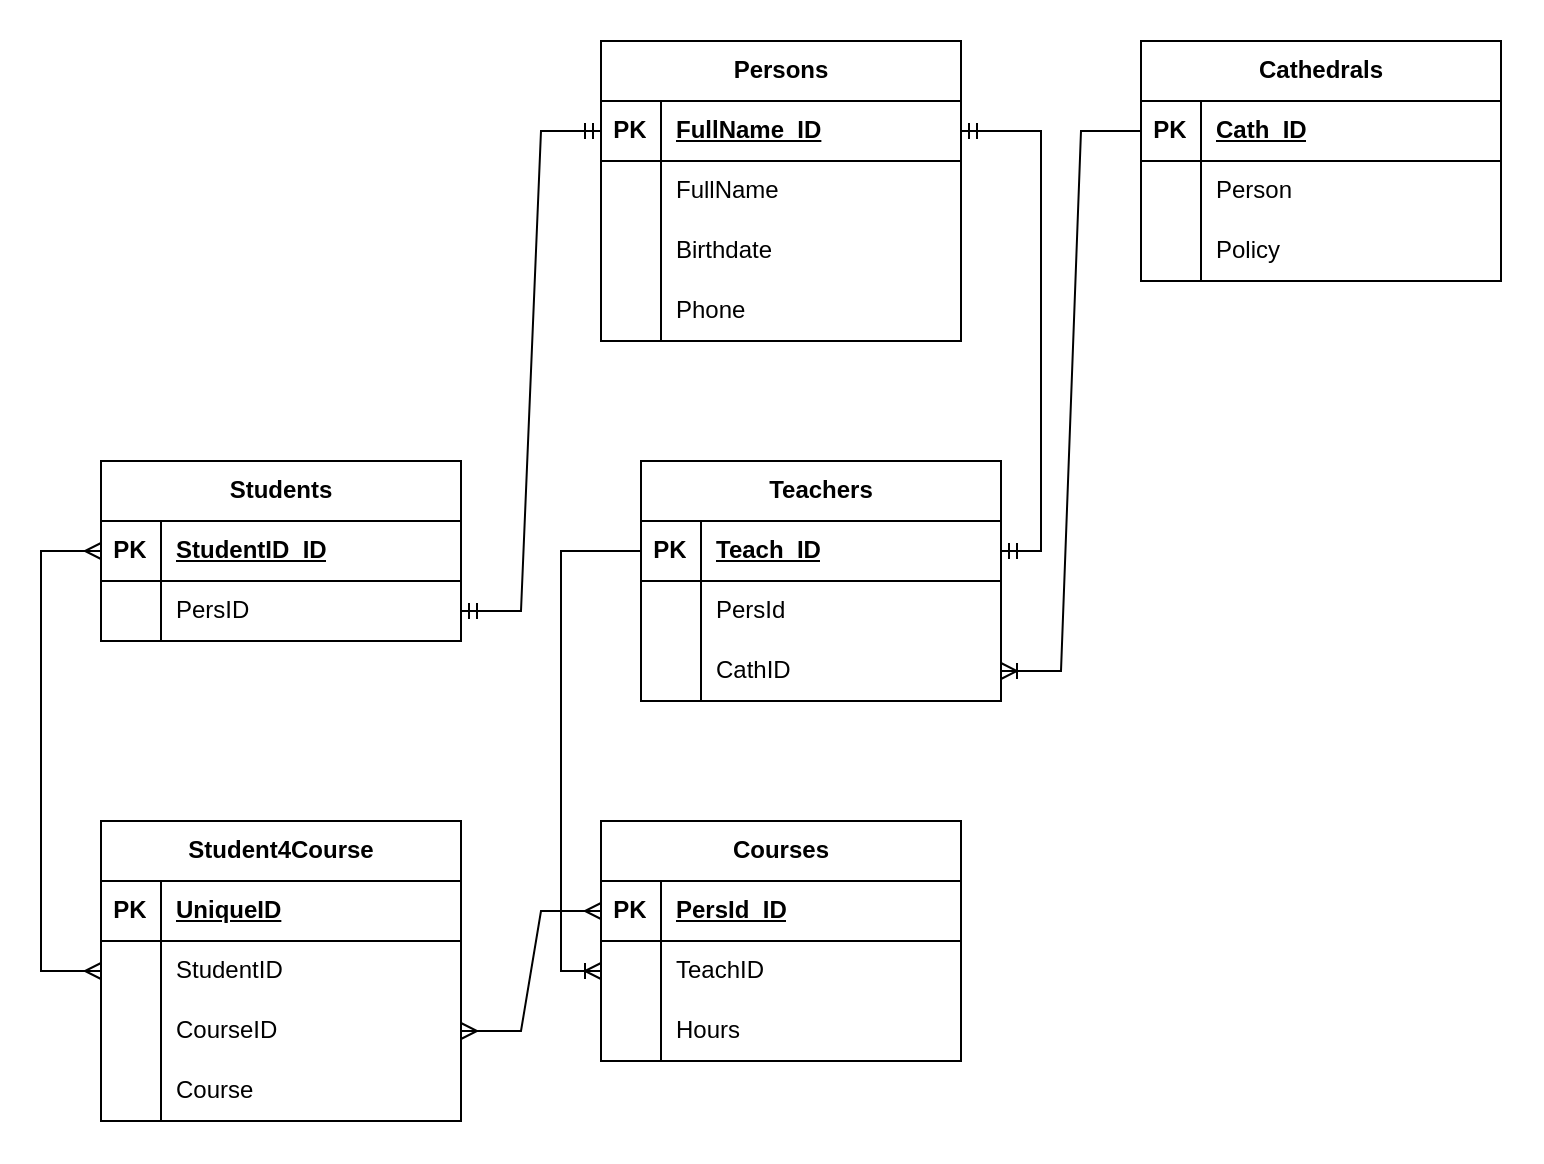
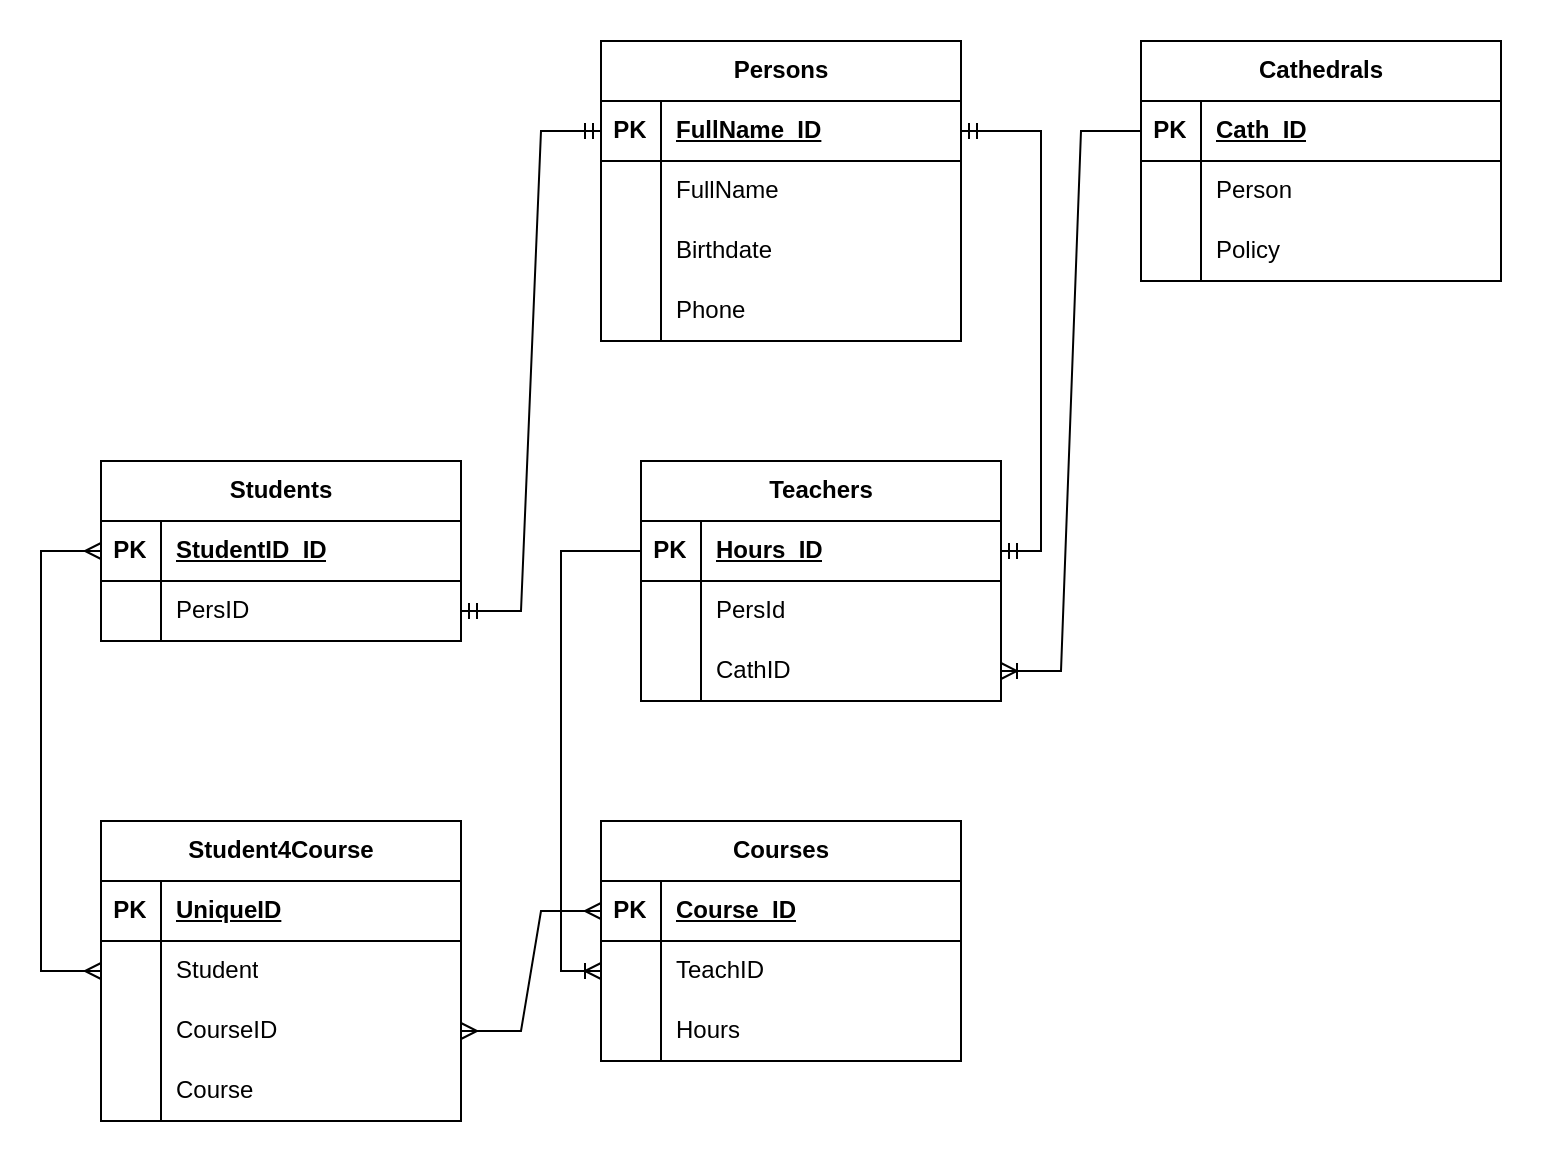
- <mxCell id="28" value="Teach_ID" style="shape=partialRectangle;connectable=0;fillColor=none;top=0;left=0;bottom=0;right=0;align=left;spacingLeft=6;fontStyle=5;overflow=hidden;whiteSpace=wrap;html=1;" vertex="1" parent="26"><mxGeometry x="30" width="150" height="30" as="geometry"><mxRectangle width="150" height="30" as="alternateBounds" /></mxGeometry></mxCell>
+ <mxCell id="28" value="Hours_ID" style="shape=partialRectangle;connectable=0;fillColor=none;top=0;left=0;bottom=0;right=0;align=left;spacingLeft=6;fontStyle=5;overflow=hidden;whiteSpace=wrap;html=1;" vertex="1" parent="26"><mxGeometry x="30" width="150" height="30" as="geometry"><mxRectangle width="150" height="30" as="alternateBounds" /></mxGeometry></mxCell>
- <mxCell id="38" value="PersId_ID" style="shape=partialRectangle;connectable=0;fillColor=none;top=0;left=0;bottom=0;right=0;align=left;spacingLeft=6;fontStyle=5;overflow=hidden;whiteSpace=wrap;html=1;" vertex="1" parent="36"><mxGeometry x="30" width="150" height="30" as="geometry"><mxRectangle width="150" height="30" as="alternateBounds" /></mxGeometry></mxCell>
+ <mxCell id="38" value="Course_ID" style="shape=partialRectangle;connectable=0;fillColor=none;top=0;left=0;bottom=0;right=0;align=left;spacingLeft=6;fontStyle=5;overflow=hidden;whiteSpace=wrap;html=1;" vertex="1" parent="36"><mxGeometry x="30" width="150" height="30" as="geometry"><mxRectangle width="150" height="30" as="alternateBounds" /></mxGeometry></mxCell>
- <mxCell id="58" value="StudentID" style="shape=partialRectangle;connectable=0;fillColor=none;top=0;left=0;bottom=0;right=0;align=left;spacingLeft=6;overflow=hidden;whiteSpace=wrap;html=1;" vertex="1" parent="56"><mxGeometry x="30" width="150" height="30" as="geometry"><mxRectangle width="150" height="30" as="alternateBounds" /></mxGeometry></mxCell>
+ <mxCell id="58" value="Student" style="shape=partialRectangle;connectable=0;fillColor=none;top=0;left=0;bottom=0;right=0;align=left;spacingLeft=6;overflow=hidden;whiteSpace=wrap;html=1;" vertex="1" parent="56"><mxGeometry x="30" width="150" height="30" as="geometry"><mxRectangle width="150" height="30" as="alternateBounds" /></mxGeometry></mxCell>
